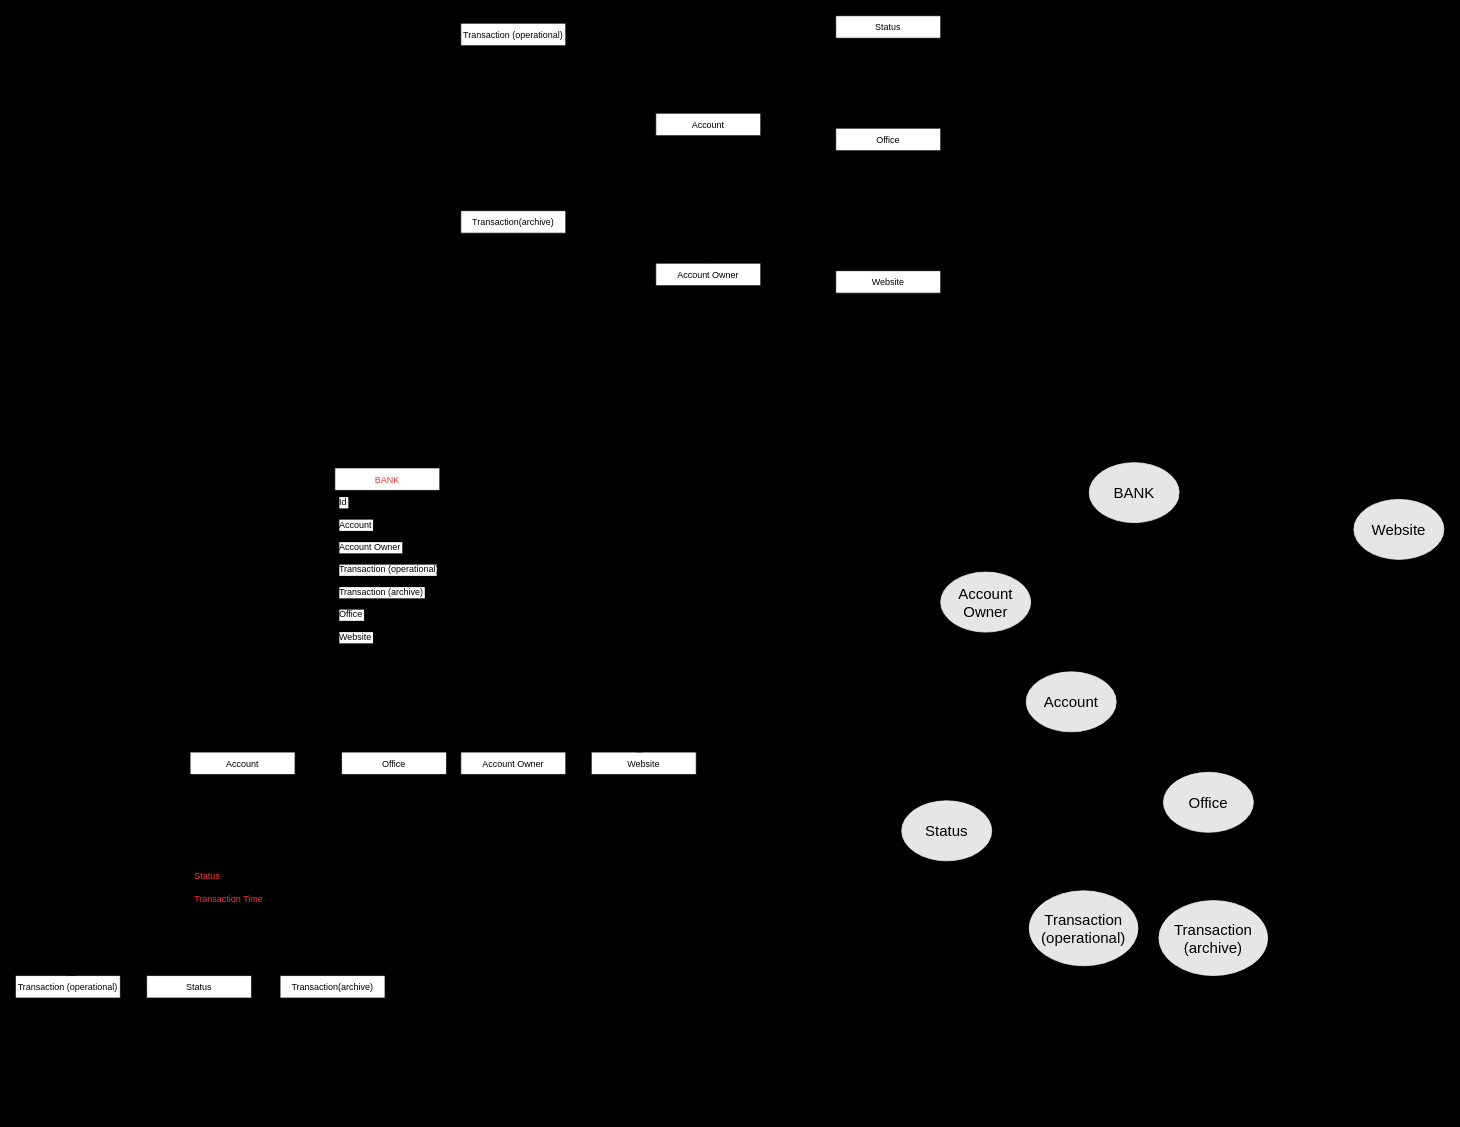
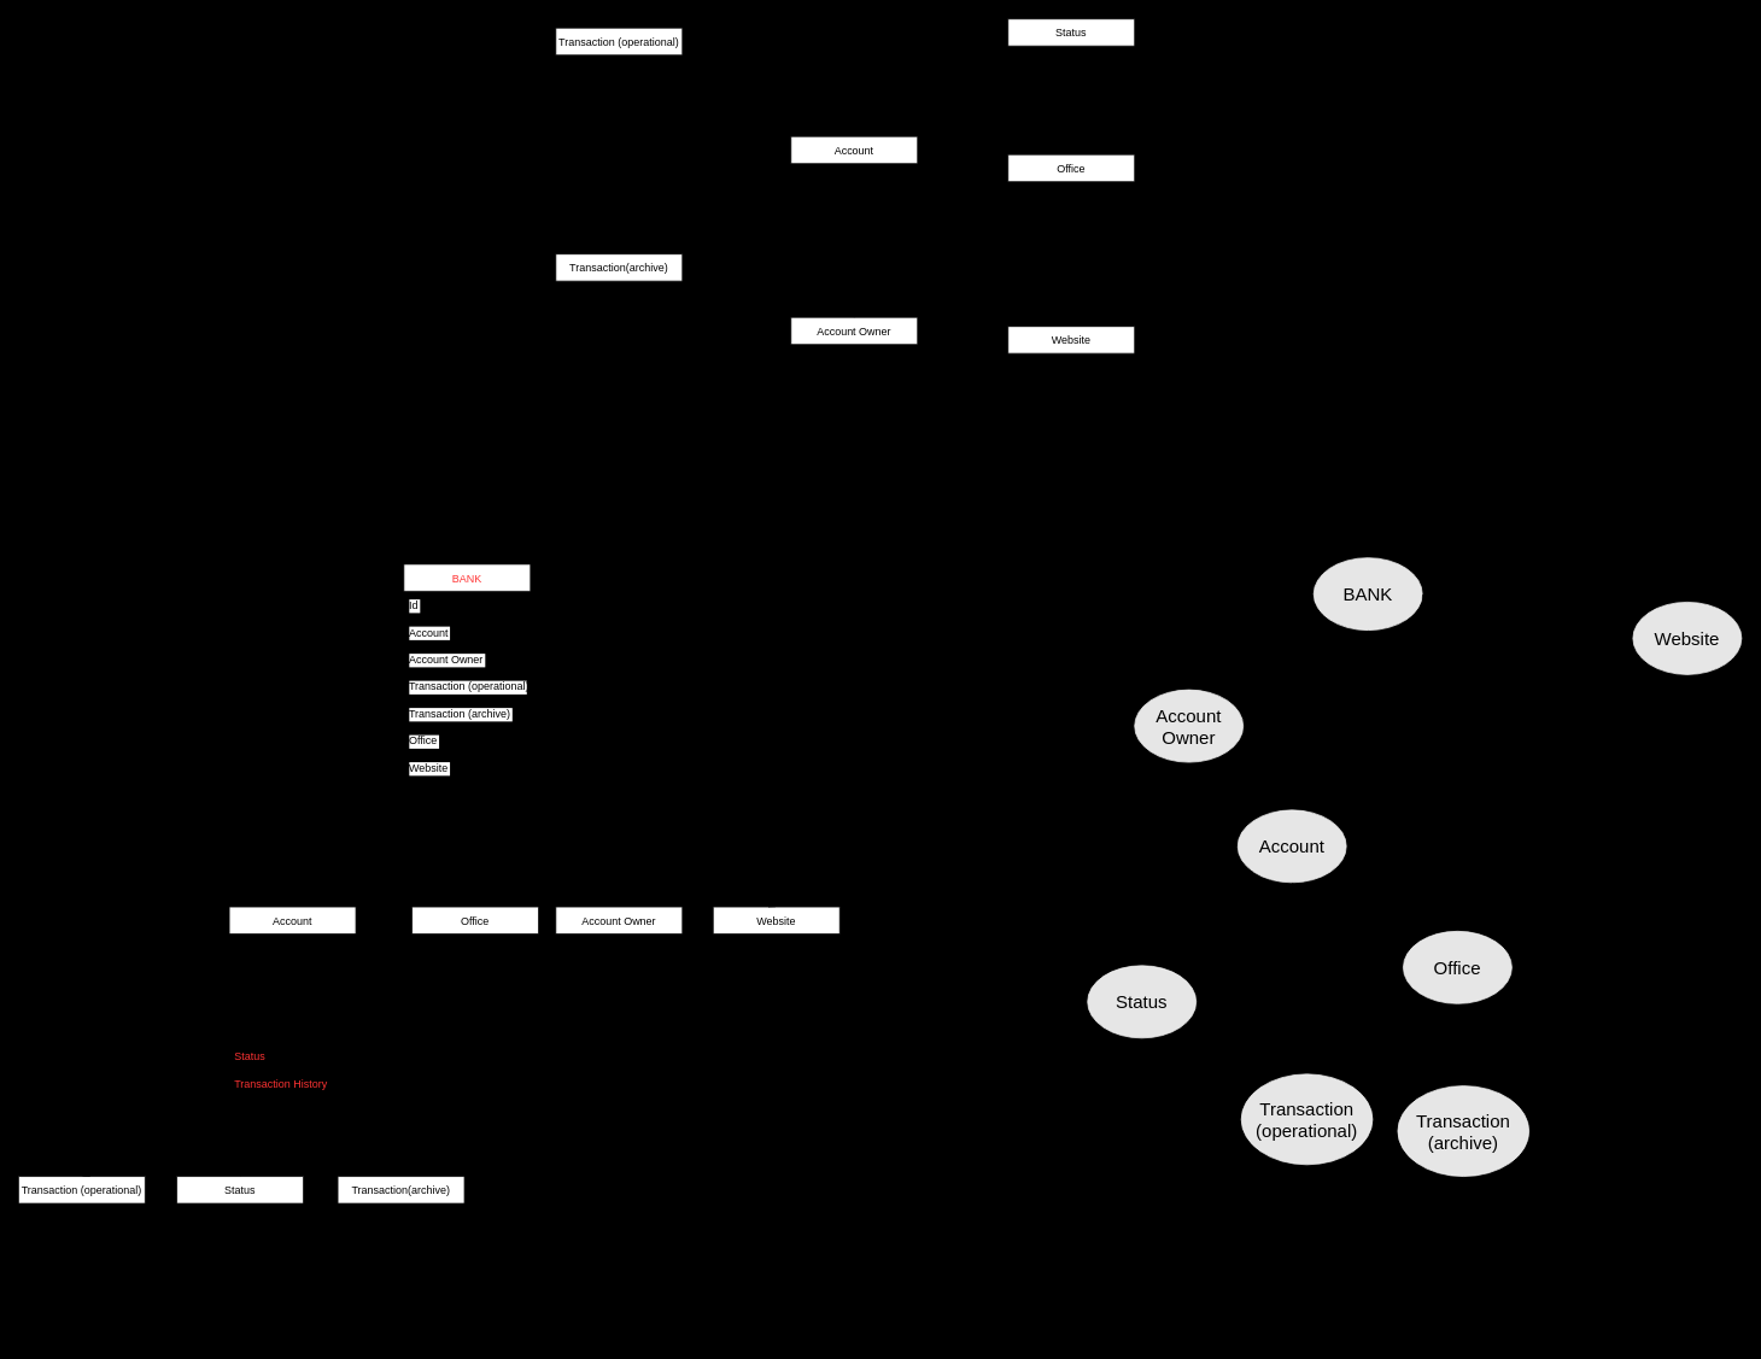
- <mxCell id="51" value="Transaction Time" style="text;strokeColor=none;fillColor=none;align=left;verticalAlign=middle;spacingLeft=4;spacingRight=4;overflow=hidden;points=[[0,0.5],[1,0.5]];portConstraint=eastwest;rotatable=0;labelBackgroundColor=none;fontColor=#FF3333;" parent="45" vertex="1"><mxGeometry y="180" width="140" height="30" as="geometry" /></mxCell>
+ <mxCell id="51" value="Transaction History" style="text;strokeColor=none;fillColor=none;align=left;verticalAlign=middle;spacingLeft=4;spacingRight=4;overflow=hidden;points=[[0,0.5],[1,0.5]];portConstraint=eastwest;rotatable=0;labelBackgroundColor=none;fontColor=#FF3333;" parent="45" vertex="1"><mxGeometry y="180" width="140" height="30" as="geometry" /></mxCell>
